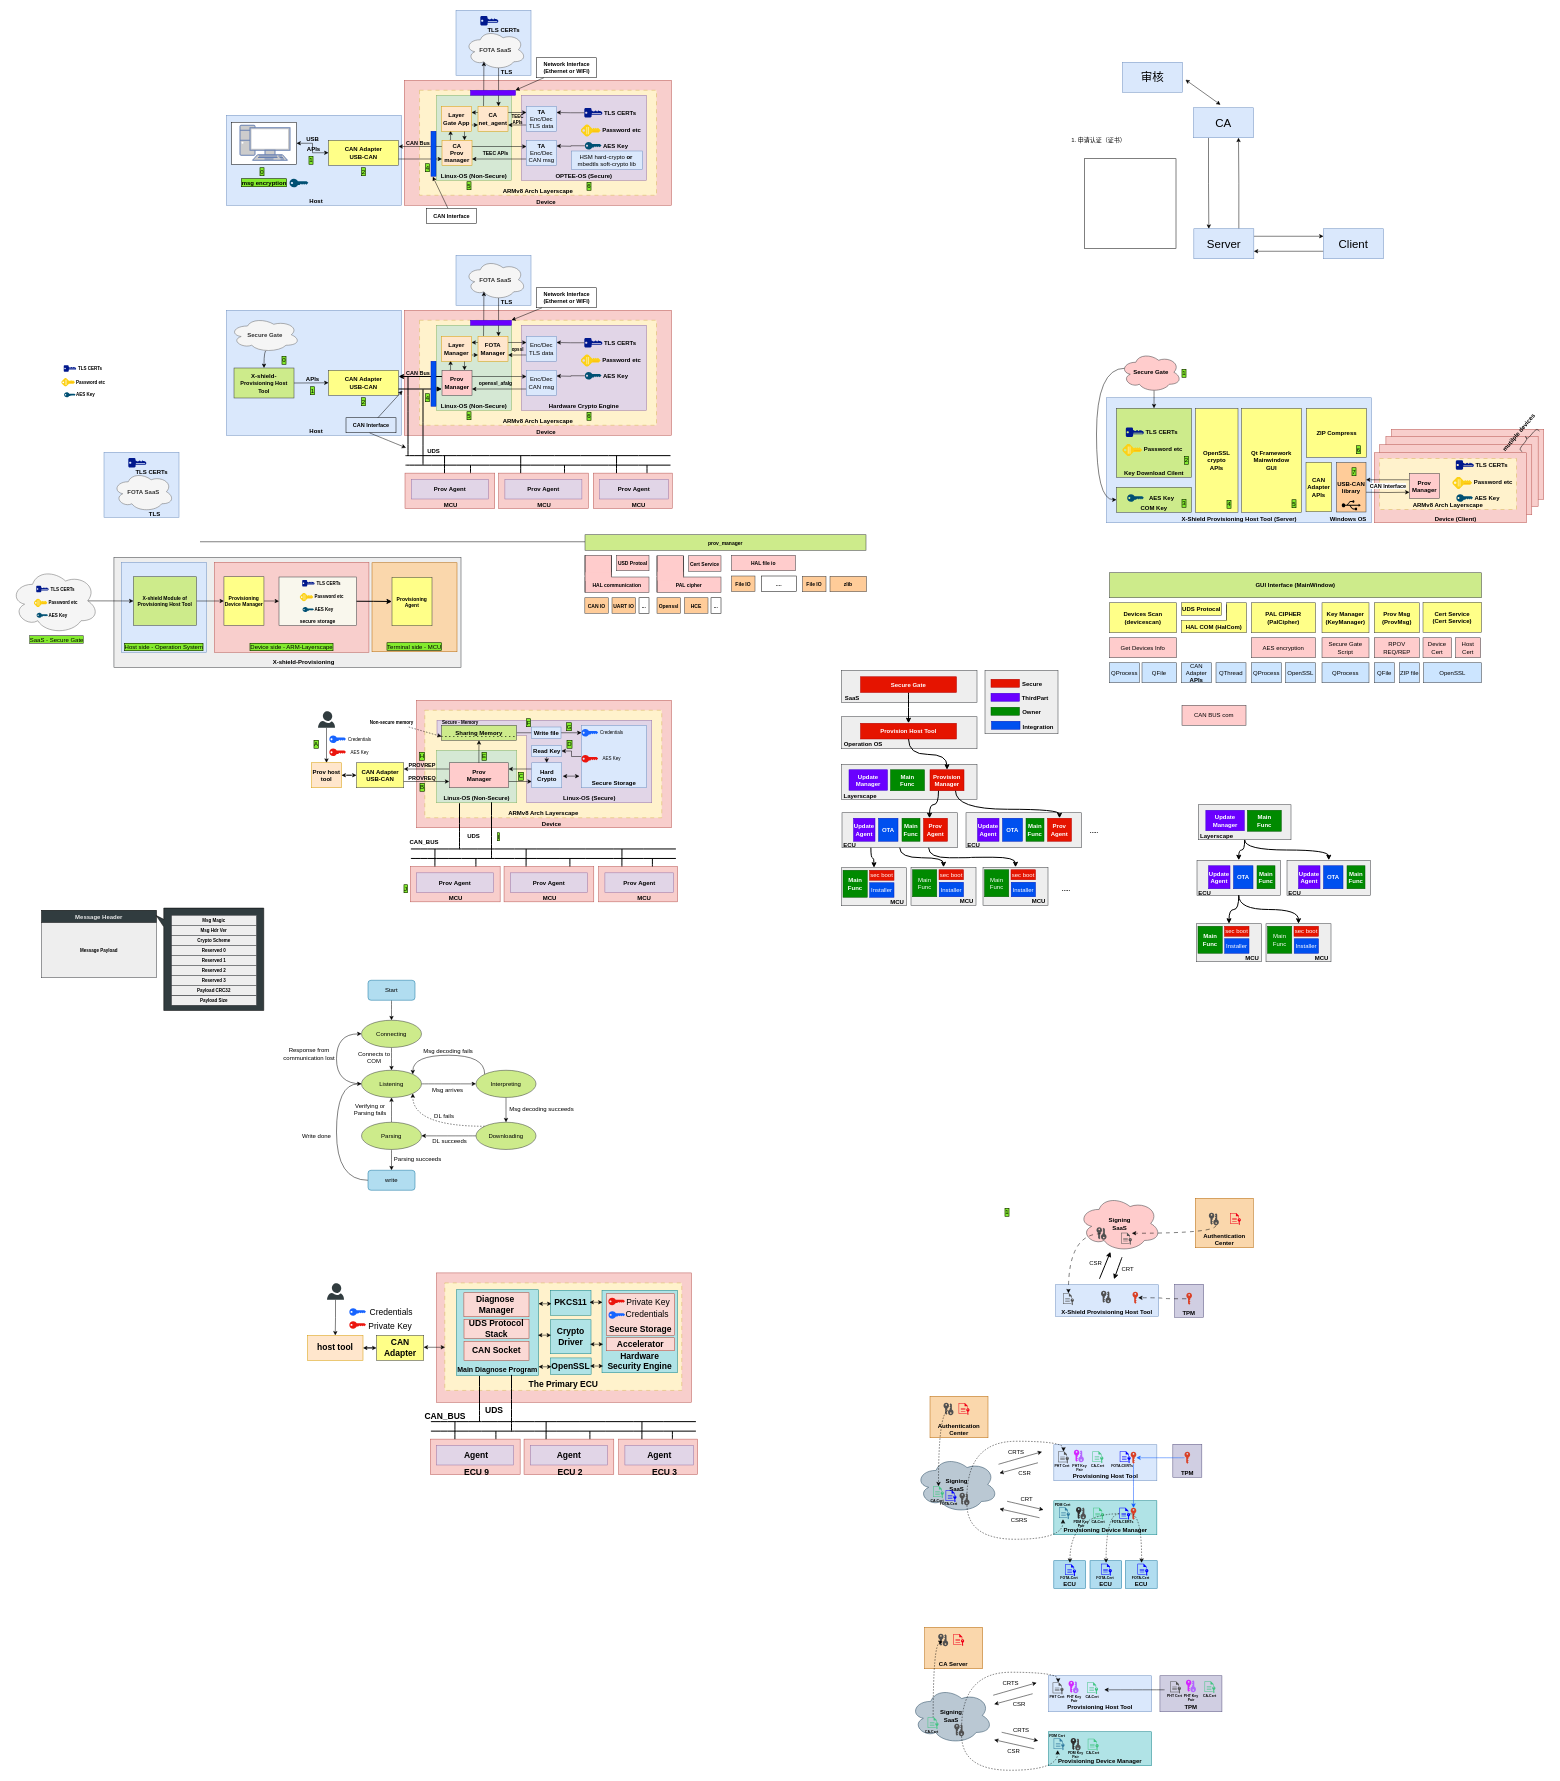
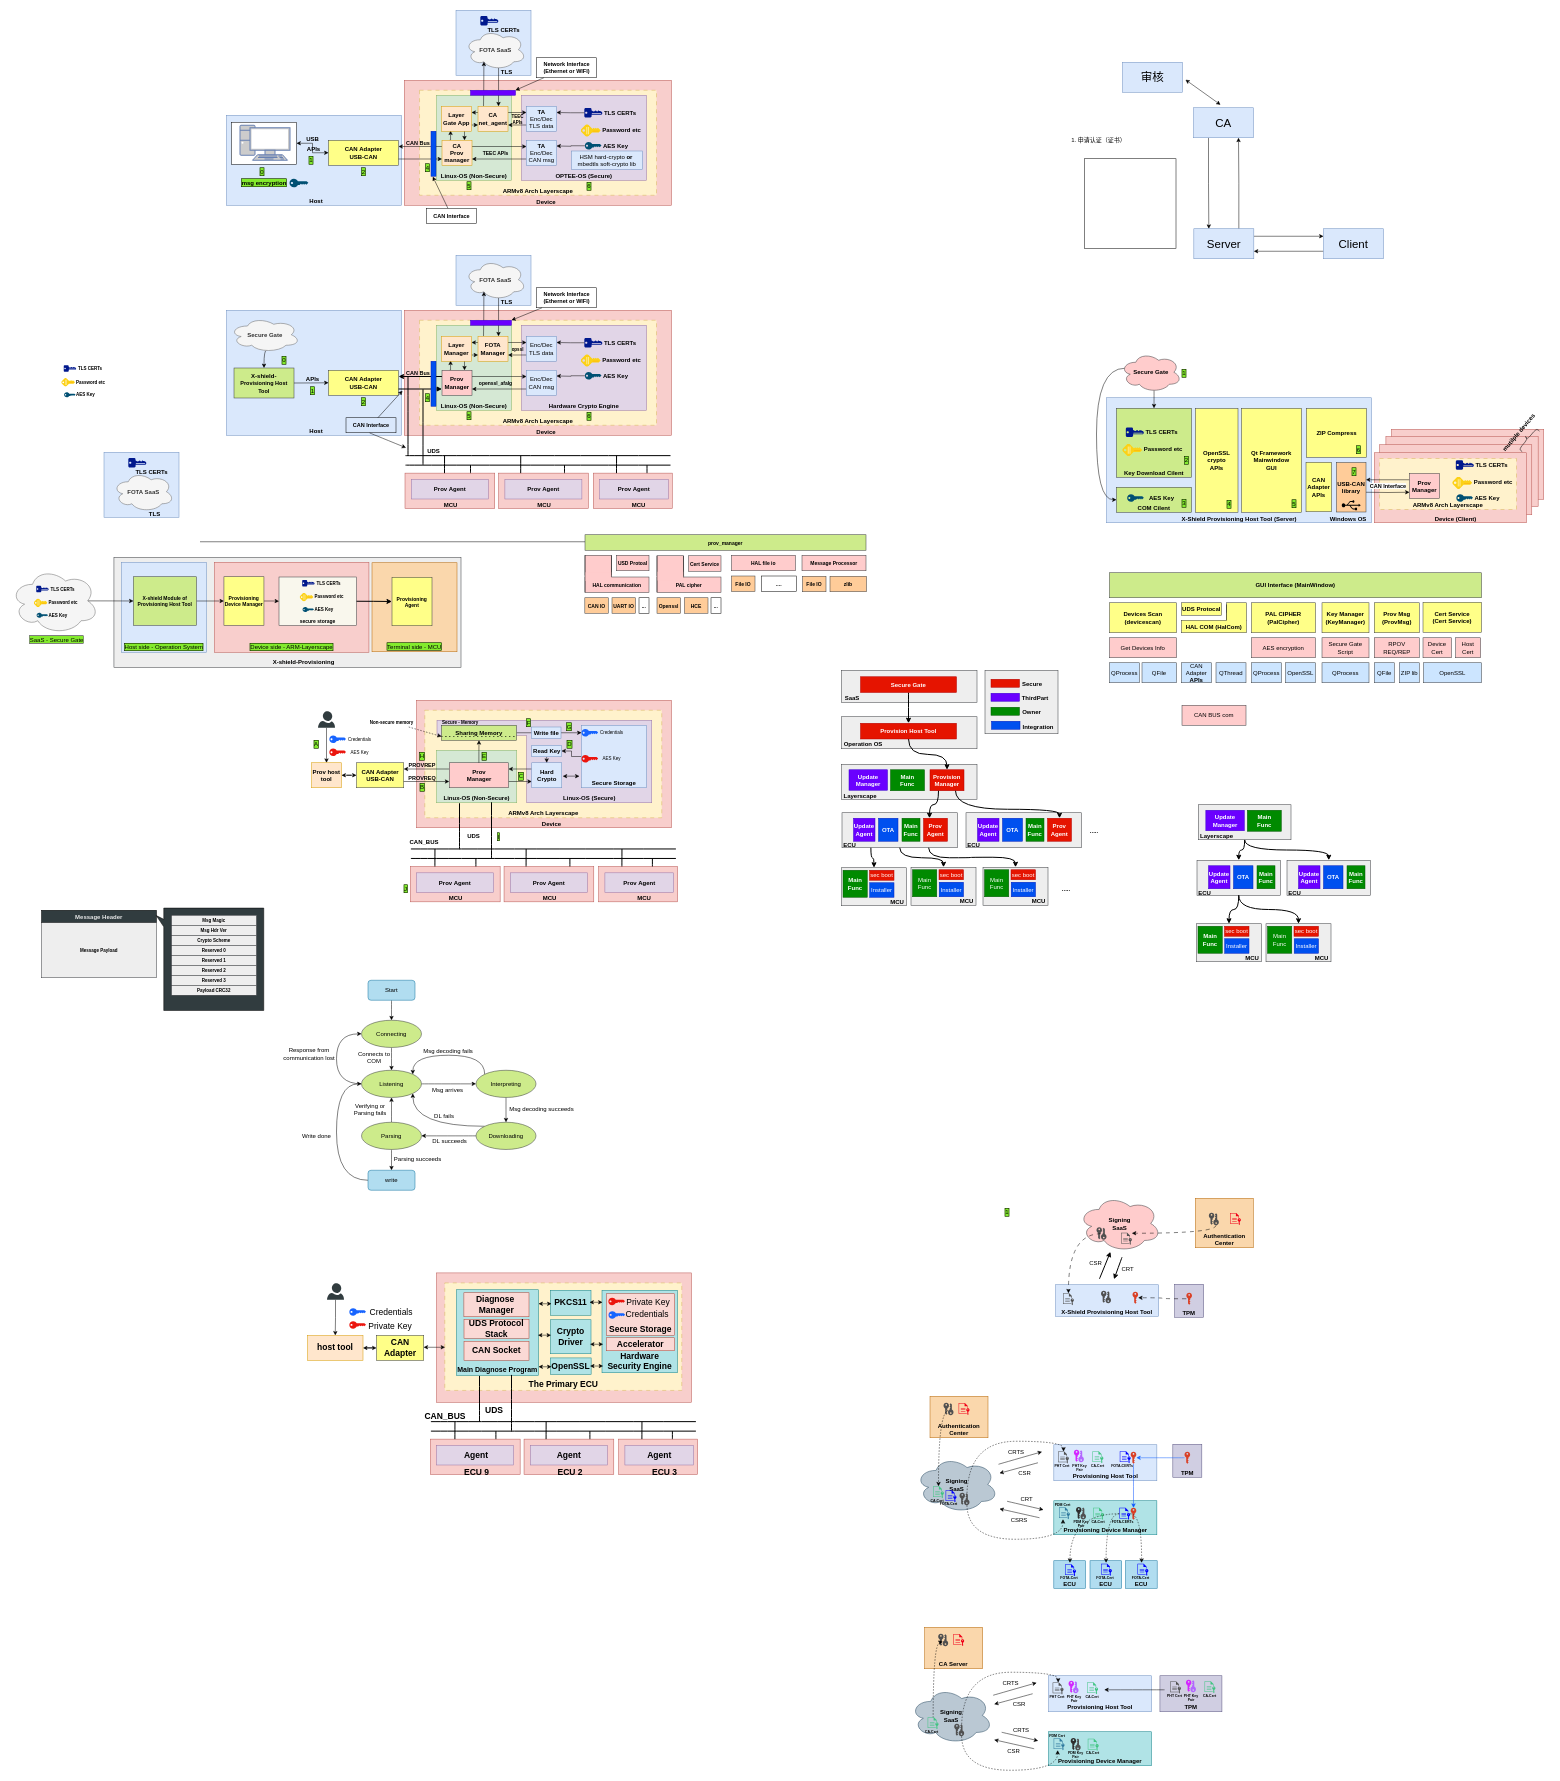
- <mxCell id="261" value="COM Key" style="rounded=0;whiteSpace=wrap;html=1;labelBackgroundColor=none;strokeColor=#36393d;fontSize=12;fillColor=#cdeb8b;verticalAlign=bottom;fontStyle=1" parent="1" vertex="1"><mxGeometry x="2232" y="974" width="150" height="50" as="geometry" /></mxCell>
+ <mxCell id="261" value="COM Cilent" style="rounded=0;whiteSpace=wrap;html=1;labelBackgroundColor=none;strokeColor=#36393d;fontSize=12;fillColor=#cdeb8b;verticalAlign=bottom;fontStyle=1" parent="1" vertex="1"><mxGeometry x="2232" y="974" width="150" height="50" as="geometry" /></mxCell>
+ <mxCell id="348" value="Message Processor" style="rounded=0;whiteSpace=wrap;html=1;strokeColor=#36393d;fontSize=10;fontStyle=1;fillColor=#ffcccc;" parent="1" vertex="1"><mxGeometry x="1603" y="1110" width="128" height="31" as="geometry" /></mxCell>
- <mxCell id="301" value="ZIP file" style="rounded=0;whiteSpace=wrap;html=1;flipV=0;flipH=0;fillColor=#cce5ff;strokeColor=#36393d;" parent="1" vertex="1"><mxGeometry x="2797.5" y="1325" width="40" height="40" as="geometry" /></mxCell>
+ <mxCell id="301" value="ZIP lib" style="rounded=0;whiteSpace=wrap;html=1;flipV=0;flipH=0;fillColor=#cce5ff;strokeColor=#36393d;" parent="1" vertex="1"><mxGeometry x="2797.5" y="1325" width="40" height="40" as="geometry" /></mxCell>
- <mxCell id="211" value="Payload Size" style="rounded=0;whiteSpace=wrap;html=1;labelBackgroundColor=none;strokeColor=#36393d;fontSize=9;fillColor=#eeeeee;fontStyle=1" parent="1" vertex="1"><mxGeometry x="342" y="1990" width="170" height="20" as="geometry" /></mxCell>
- <mxCell id="224" style="edgeStyle=orthogonalEdgeStyle;curved=1;rounded=0;orthogonalLoop=1;jettySize=auto;html=1;exitX=0;exitY=0;exitDx=0;exitDy=0;entryX=1;entryY=1;entryDx=0;entryDy=0;fontSize=12;fontColor=#000000;startArrow=none;startFill=0;elbow=vertical;dashed=1;" parent="1" source="225" target="219" edge="1"><mxGeometry relative="1" as="geometry" /></mxCell>
+ <mxCell id="224" style="edgeStyle=orthogonalEdgeStyle;curved=1;rounded=0;orthogonalLoop=1;jettySize=auto;html=1;exitX=0;exitY=0;exitDx=0;exitDy=0;entryX=1;entryY=1;entryDx=0;entryDy=0;fontSize=12;fontColor=#000000;startArrow=none;startFill=0;elbow=vertical;" parent="1" source="225" target="219" edge="1"><mxGeometry relative="1" as="geometry" /></mxCell>
